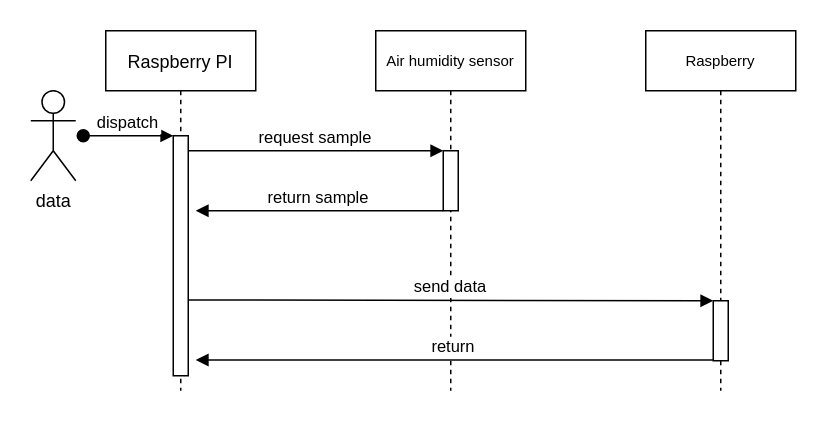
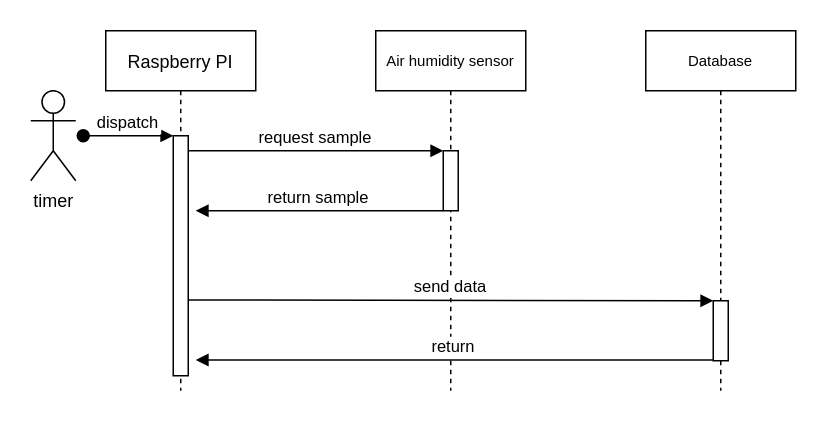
- <mxCell id="12" value="Raspberry" style="shape=umlLifeline;perimeter=lifelinePerimeter;container=1;collapsible=0;recursiveResize=0;rounded=0;shadow=0;strokeWidth=1;fontSize=10;" parent="1" vertex="1"><mxGeometry x="430" y="20" width="100" height="240" as="geometry" /></mxCell>
+ <mxCell id="12" value="Database" style="shape=umlLifeline;perimeter=lifelinePerimeter;container=1;collapsible=0;recursiveResize=0;rounded=0;shadow=0;strokeWidth=1;fontSize=10;" parent="1" vertex="1"><mxGeometry x="430" y="20" width="100" height="240" as="geometry" /></mxCell>
- <mxCell id="11" value="data" style="shape=umlActor;verticalLabelPosition=bottom;verticalAlign=top;html=1;outlineConnect=0;" parent="1" vertex="1"><mxGeometry x="20" y="60" width="30" height="60" as="geometry" /></mxCell>
+ <mxCell id="11" value="timer" style="shape=umlActor;verticalLabelPosition=bottom;verticalAlign=top;html=1;outlineConnect=0;" parent="1" vertex="1"><mxGeometry x="20" y="60" width="30" height="60" as="geometry" /></mxCell>
